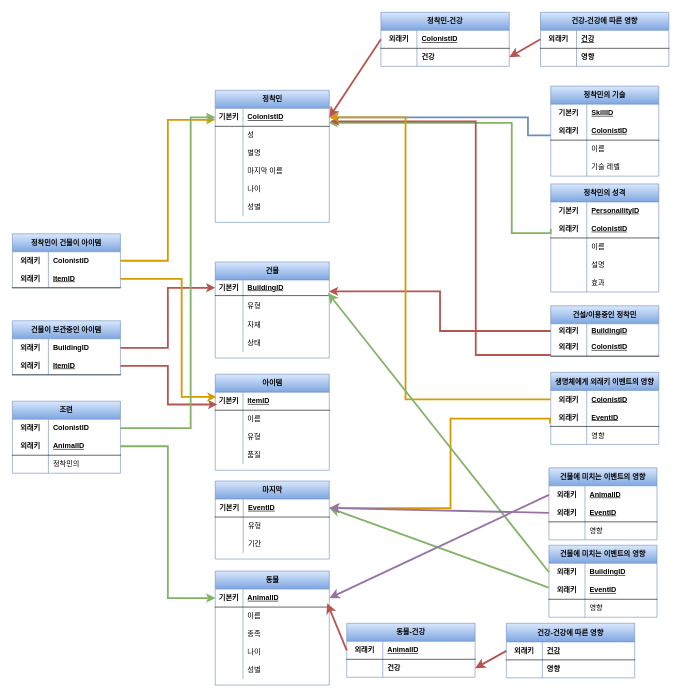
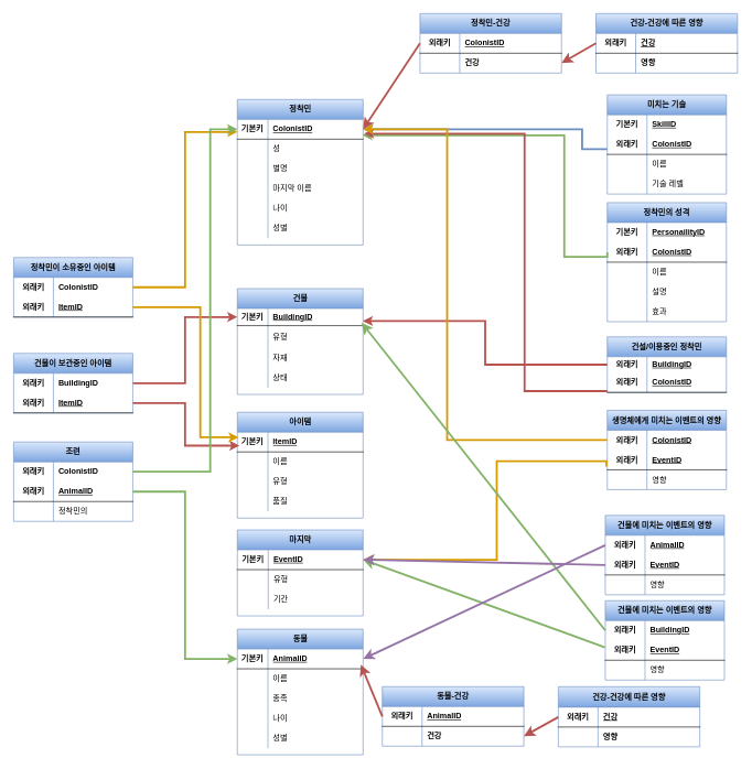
- <mxCell id="74" value="정착민의 기술" style="shape=table;startSize=30;container=1;collapsible=1;childLayout=tableLayout;fixedRows=1;rowLines=0;fontStyle=1;align=center;resizeLast=1;html=1;whiteSpace=wrap;fillColor=#dae8fc;gradientColor=#7ea6e0;strokeColor=#6c8ebf;" parent="1" vertex="1"><mxGeometry x="917" y="143" width="180" height="150" as="geometry" /></mxCell>
+ <mxCell id="74" value="미치는 기술" style="shape=table;startSize=30;container=1;collapsible=1;childLayout=tableLayout;fixedRows=1;rowLines=0;fontStyle=1;align=center;resizeLast=1;html=1;whiteSpace=wrap;fillColor=#dae8fc;gradientColor=#7ea6e0;strokeColor=#6c8ebf;" parent="1" vertex="1"><mxGeometry x="917" y="143" width="180" height="150" as="geometry" /></mxCell>
- <mxCell id="134" value="정착민이 건물이 아이템" style="shape=table;startSize=30;container=1;collapsible=1;childLayout=tableLayout;fixedRows=1;rowLines=0;fontStyle=1;align=center;resizeLast=1;html=1;whiteSpace=wrap;fillColor=#dae8fc;gradientColor=#7ea6e0;strokeColor=#6c8ebf;" parent="1" vertex="1"><mxGeometry x="20" y="389" width="180" height="90" as="geometry" /></mxCell>
+ <mxCell id="134" value="정착민이 소유중인 아이템" style="shape=table;startSize=30;container=1;collapsible=1;childLayout=tableLayout;fixedRows=1;rowLines=0;fontStyle=1;align=center;resizeLast=1;html=1;whiteSpace=wrap;fillColor=#dae8fc;gradientColor=#7ea6e0;strokeColor=#6c8ebf;" parent="1" vertex="1"><mxGeometry x="20" y="389" width="180" height="90" as="geometry" /></mxCell>
- <mxCell id="113" value="생명체에게 외래키 이벤트의 영향" style="shape=table;startSize=30;container=1;collapsible=1;childLayout=tableLayout;fixedRows=1;rowLines=0;fontStyle=1;align=center;resizeLast=1;html=1;whiteSpace=wrap;fillColor=#dae8fc;gradientColor=#7ea6e0;strokeColor=#6c8ebf;" parent="1" vertex="1"><mxGeometry x="917" y="620" width="180" height="120" as="geometry" /></mxCell>
+ <mxCell id="113" value="생명체에게 미치는 이벤트의 영향" style="shape=table;startSize=30;container=1;collapsible=1;childLayout=tableLayout;fixedRows=1;rowLines=0;fontStyle=1;align=center;resizeLast=1;html=1;whiteSpace=wrap;fillColor=#dae8fc;gradientColor=#7ea6e0;strokeColor=#6c8ebf;" parent="1" vertex="1"><mxGeometry x="917" y="620" width="180" height="120" as="geometry" /></mxCell>
